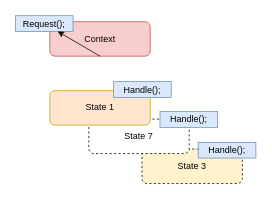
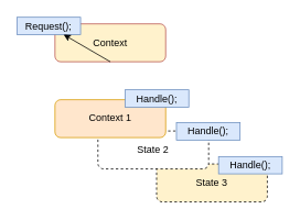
- <mxCell id="2" value="Context" style="rounded=1;whiteSpace=wrap;html=1;fillColor=#f8cecc;strokeColor=#b85450;" vertex="1" parent="1"><mxGeometry x="66" y="28" width="134" height="46" as="geometry" /></mxCell>
+ <mxCell id="2" value="Context" style="rounded=1;whiteSpace=wrap;html=1;fillColor=#fff2cc;strokeColor=#b85450;" vertex="1" parent="1"><mxGeometry x="66" y="28" width="134" height="46" as="geometry" /></mxCell>
- <mxCell id="7" value="State 1" style="rounded=1;whiteSpace=wrap;html=1;fillColor=#ffe6cc;strokeColor=#d79b00;" vertex="1" parent="1"><mxGeometry x="66" y="120" width="134" height="46" as="geometry" /></mxCell>
+ <mxCell id="7" value="Context 1" style="rounded=1;whiteSpace=wrap;html=1;fillColor=#ffe6cc;strokeColor=#d79b00;" vertex="1" parent="1"><mxGeometry x="66" y="120" width="134" height="46" as="geometry" /></mxCell>
- <mxCell id="6" value="State 7" style="rounded=1;whiteSpace=wrap;html=1;dashed=1;" vertex="1" parent="1"><mxGeometry x="118" y="158" width="134" height="46" as="geometry" /></mxCell>
+ <mxCell id="6" value="State 2" style="rounded=1;whiteSpace=wrap;html=1;dashed=1;" vertex="1" parent="1"><mxGeometry x="118" y="158" width="134" height="46" as="geometry" /></mxCell>
